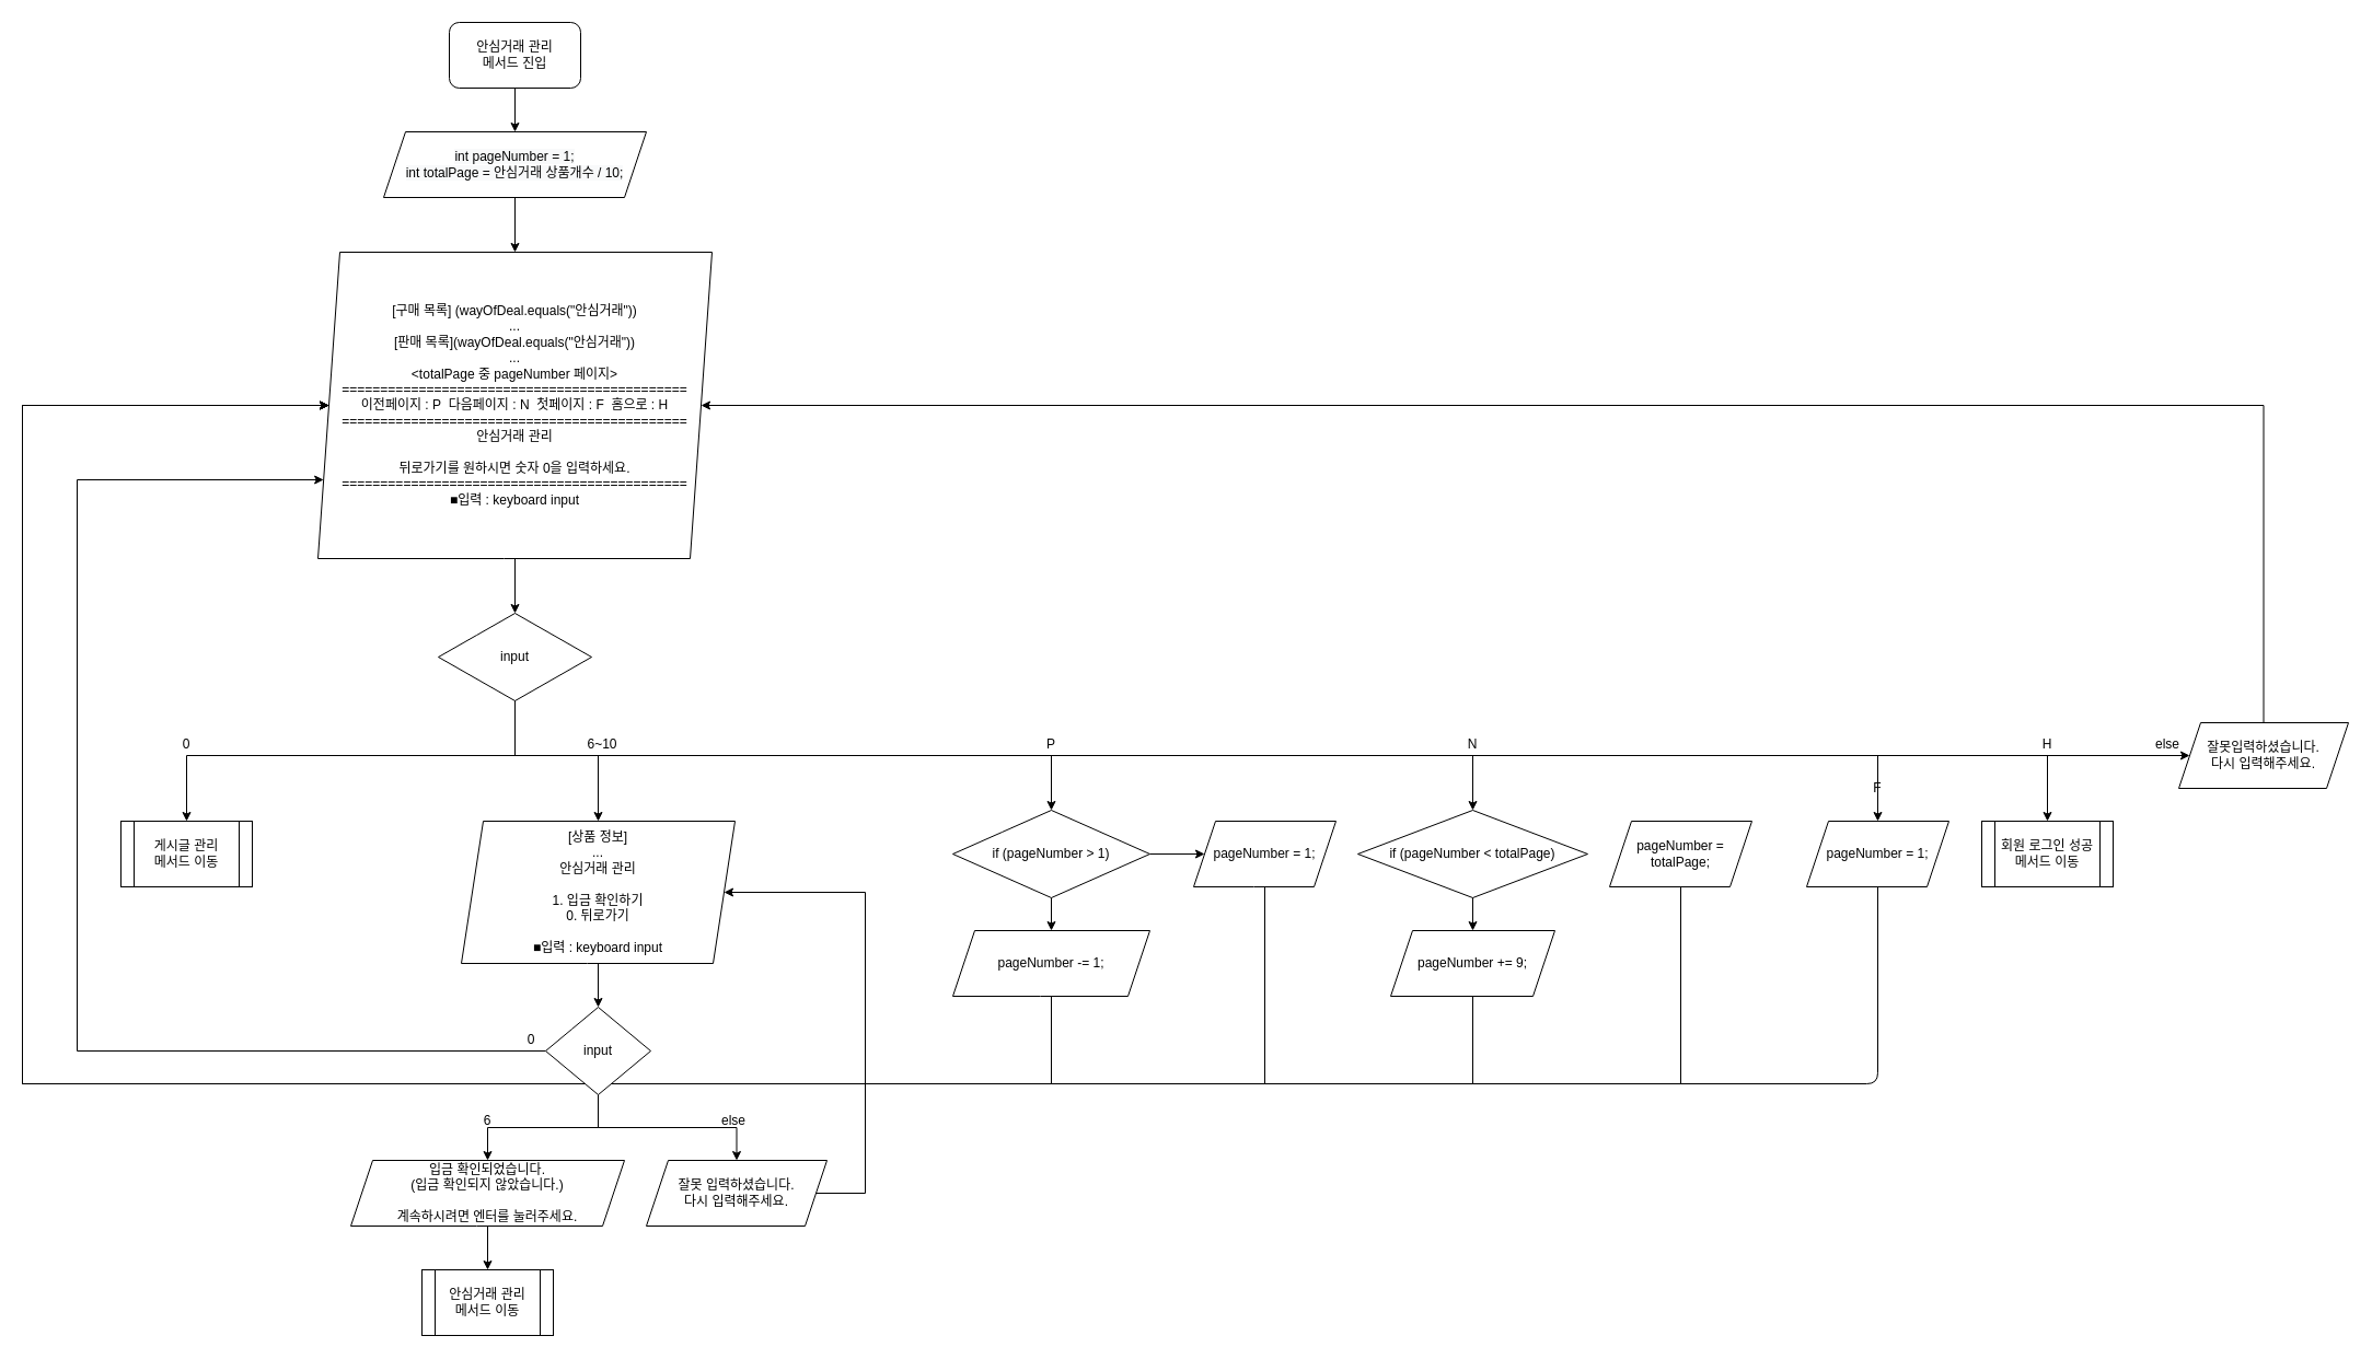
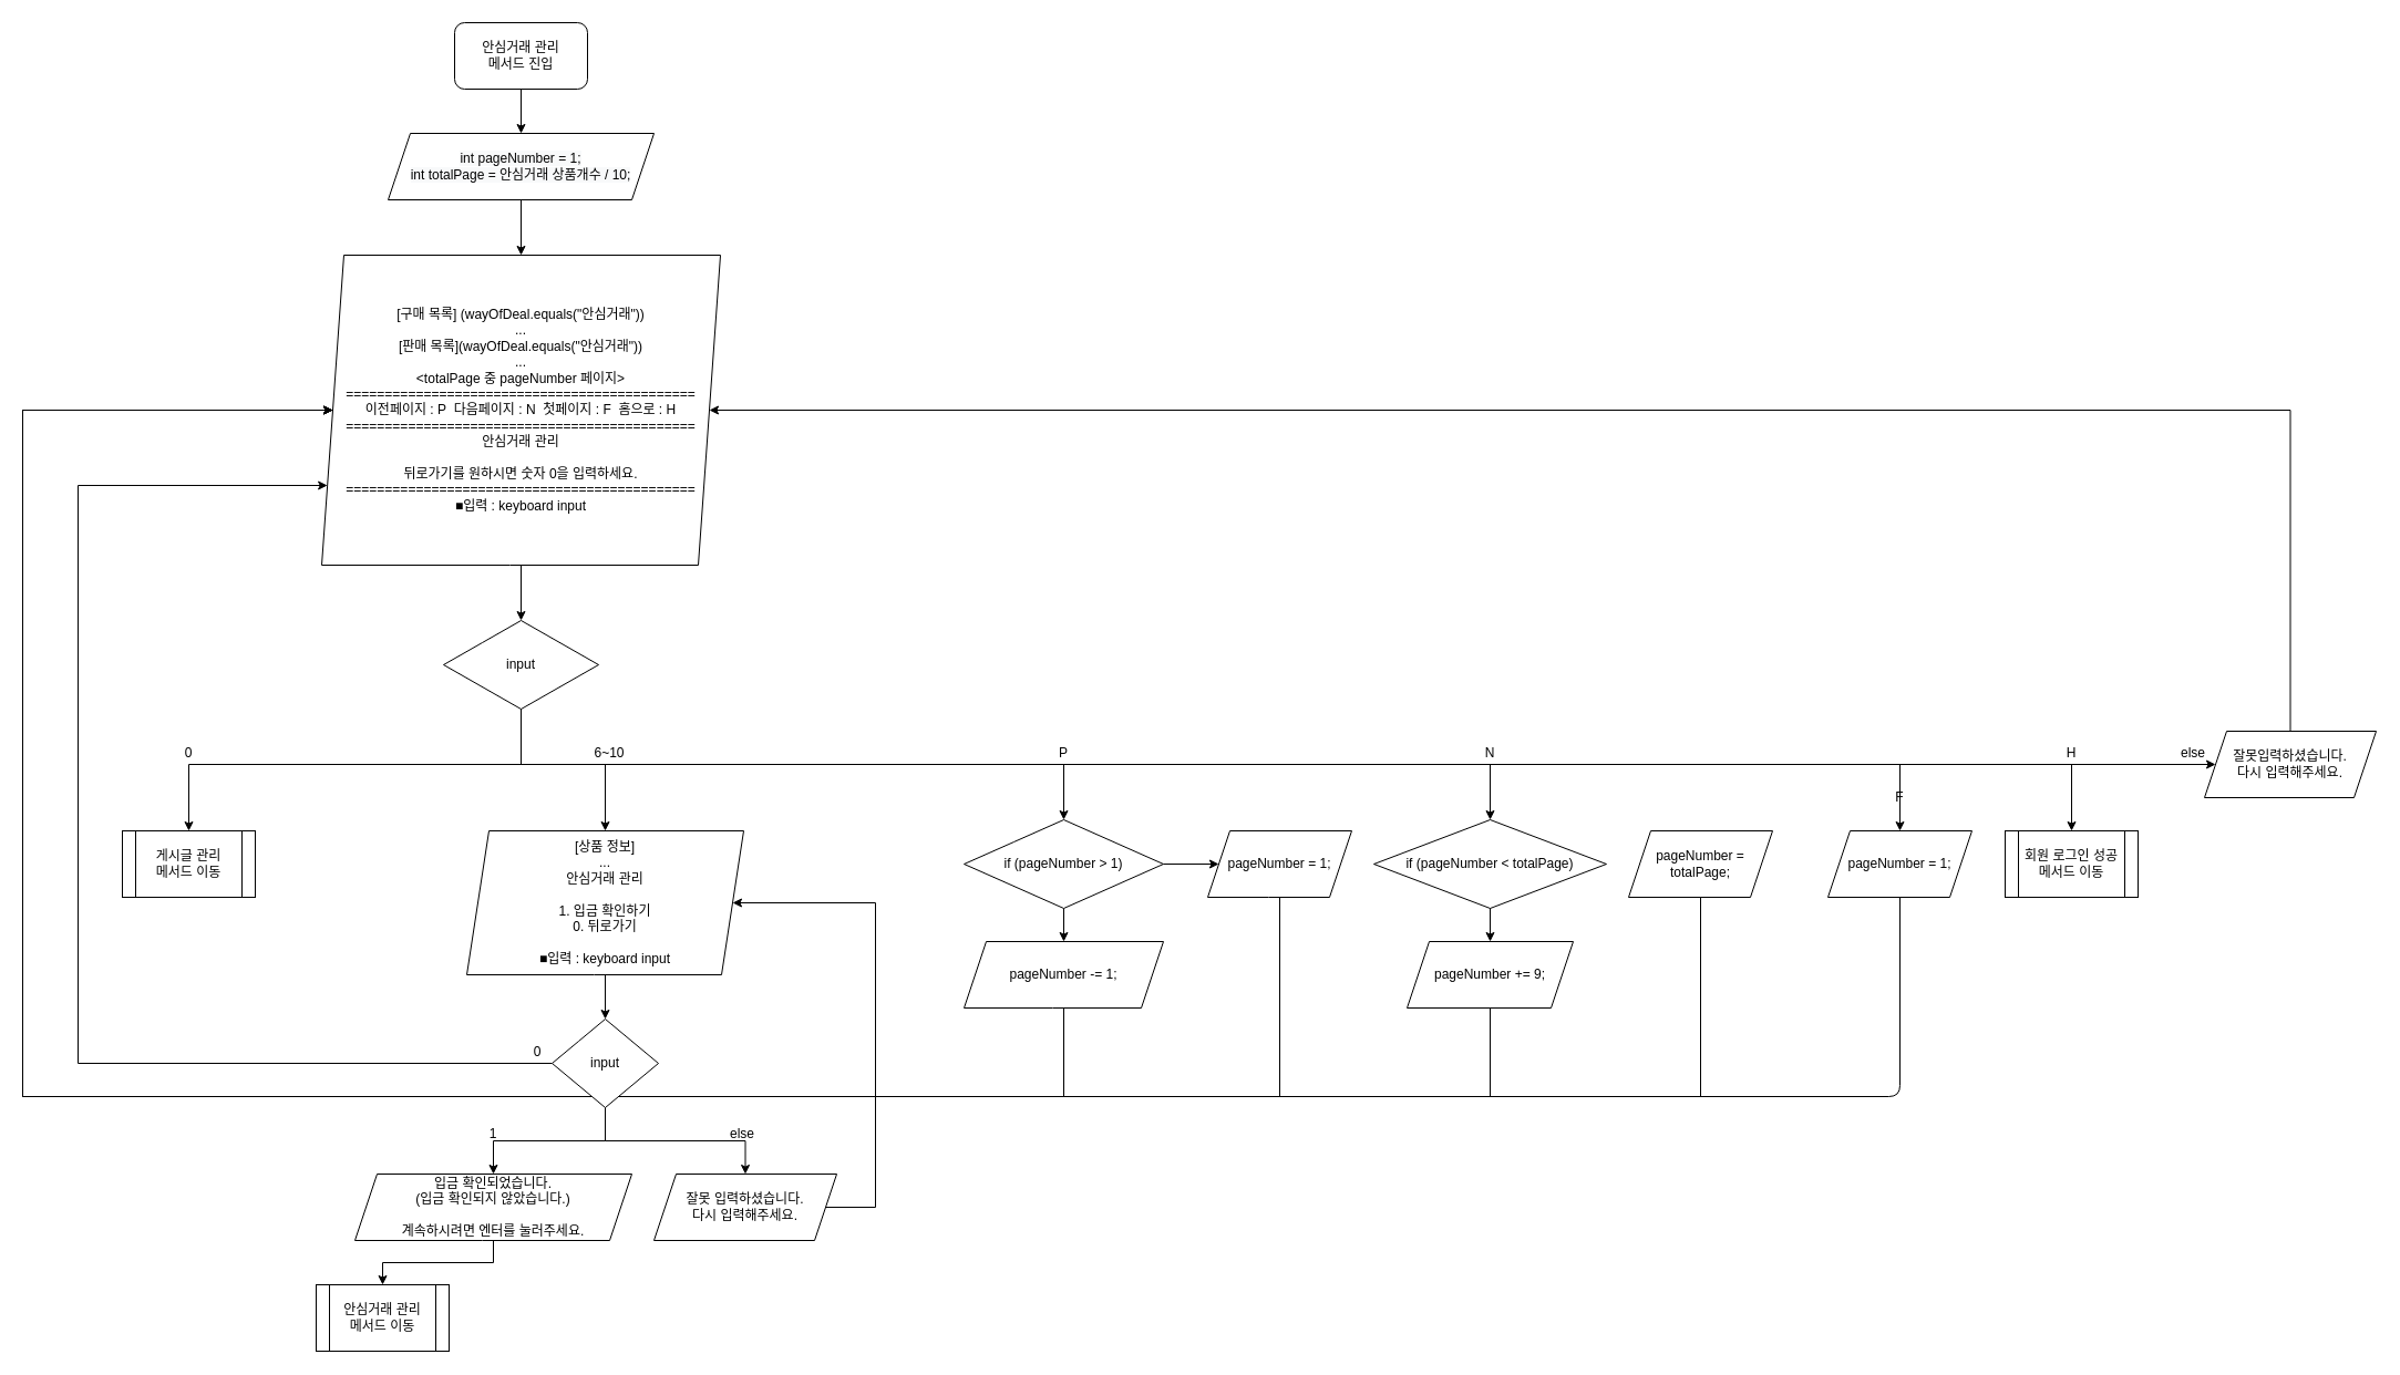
- <mxCell id="55" value="6" style="text;html=1;strokeColor=none;fillColor=none;align=center;verticalAlign=middle;whiteSpace=wrap;rounded=0;" vertex="1" parent="1"><mxGeometry x="425" y="1014" width="40" height="20" as="geometry" /></mxCell>
+ <mxCell id="55" value="1" style="text;html=1;strokeColor=none;fillColor=none;align=center;verticalAlign=middle;whiteSpace=wrap;rounded=0;" vertex="1" parent="1"><mxGeometry x="425" y="1014" width="40" height="20" as="geometry" /></mxCell>
- <mxCell id="57" value="안심거래 관리&lt;br&gt;메서드 이동" style="shape=process;whiteSpace=wrap;html=1;backgroundOutline=1;rounded=1;arcSize=0;" vertex="1" parent="1"><mxGeometry x="385" y="1160" width="120" height="60" as="geometry" /></mxCell>
+ <mxCell id="57" value="안심거래 관리&lt;br&gt;메서드 이동" style="shape=process;whiteSpace=wrap;html=1;backgroundOutline=1;rounded=1;arcSize=0;" vertex="1" parent="1"><mxGeometry x="285" y="1160" width="120" height="60" as="geometry" /></mxCell>
